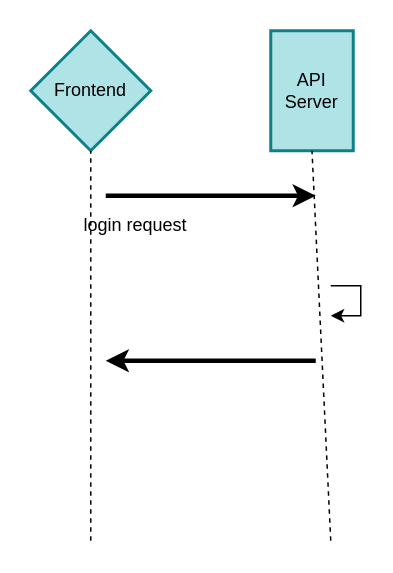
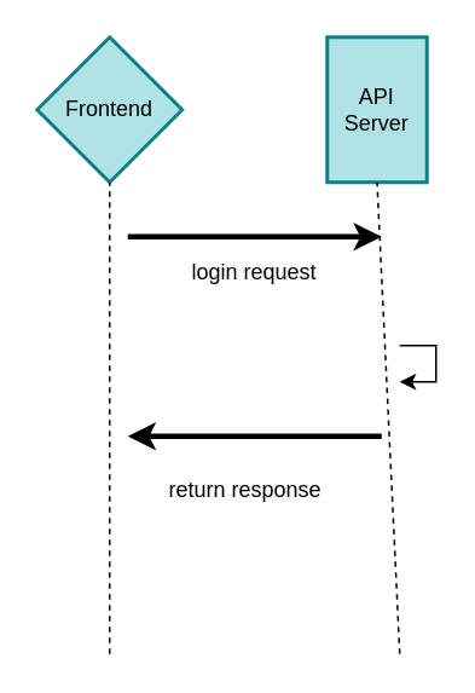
- <mxCell id="8" value="login request" style="text;html=1;strokeColor=none;fillColor=none;align=center;verticalAlign=middle;whiteSpace=wrap;rounded=0;" vertex="1" parent="1"><mxGeometry x="35" y="140" width="110" height="20" as="geometry" /></mxCell>
+ <mxCell id="8" value="login request" style="text;html=1;strokeColor=none;fillColor=none;align=center;verticalAlign=middle;whiteSpace=wrap;rounded=0;" vertex="1" parent="1"><mxGeometry x="85" y="140" width="110" height="20" as="geometry" /></mxCell>
+ <mxCell id="9" value="return response" style="text;html=1;strokeColor=none;fillColor=none;align=center;verticalAlign=middle;whiteSpace=wrap;rounded=0;" vertex="1" parent="1"><mxGeometry x="85" y="260" width="100" height="20" as="geometry" /></mxCell>
